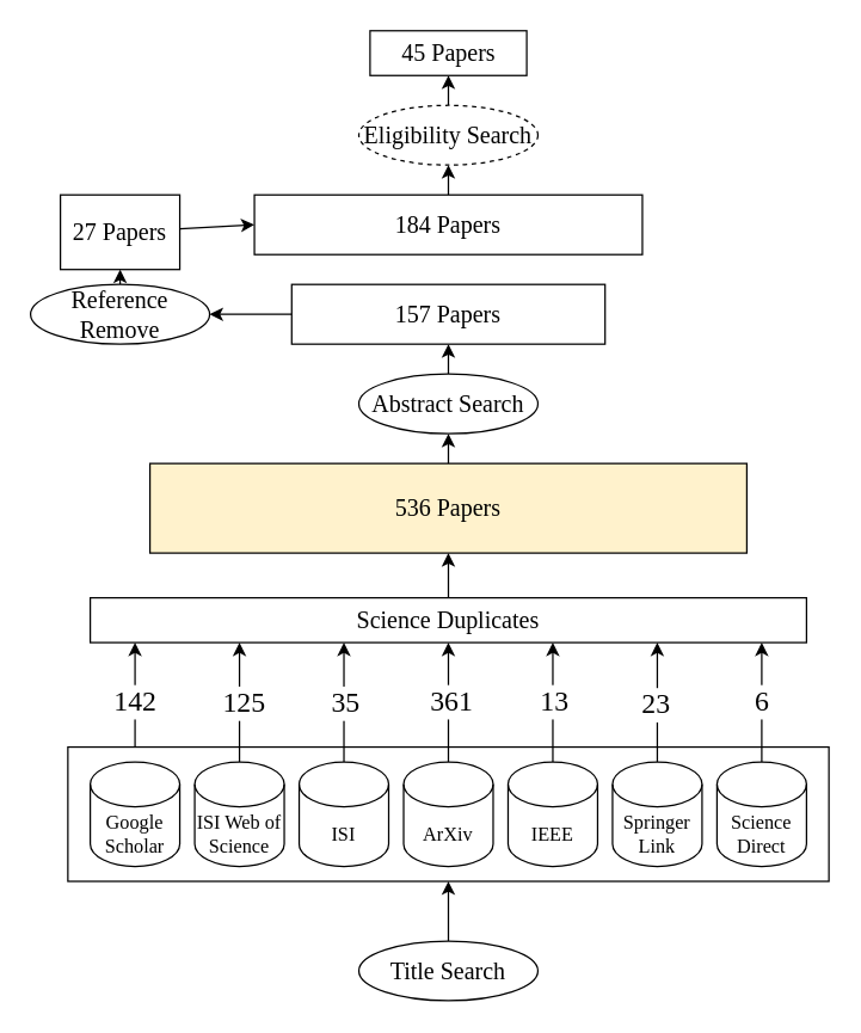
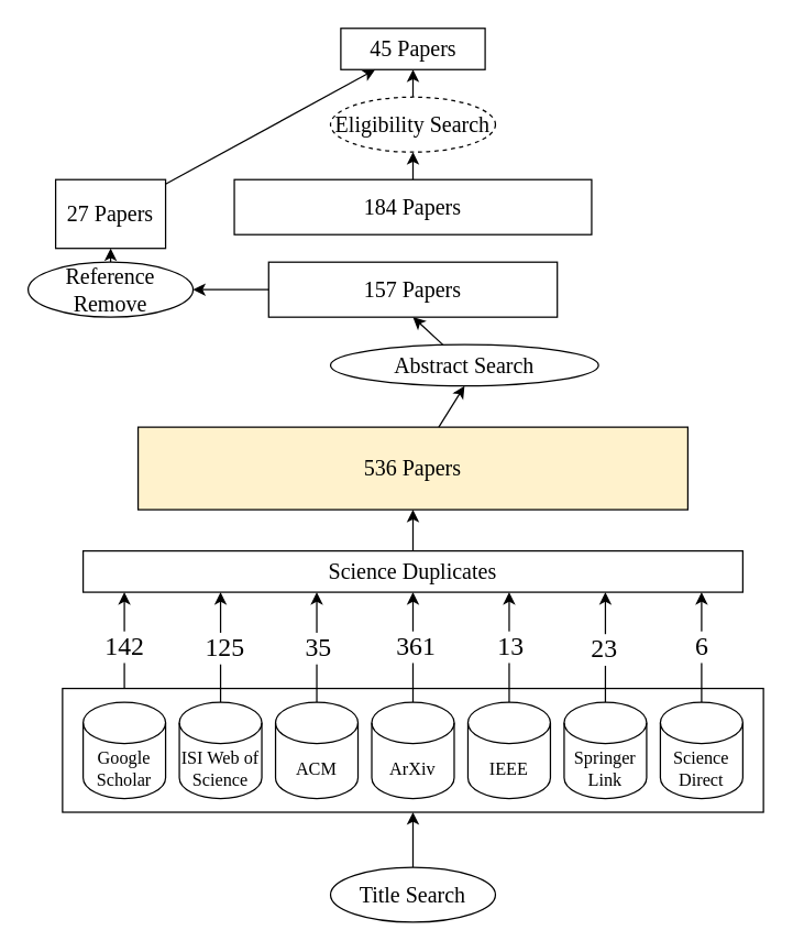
- <mxCell id="34" style="edgeStyle=none;rounded=0;orthogonalLoop=1;jettySize=auto;html=1;entryX=0;entryY=0.5;entryDx=0;entryDy=0;fontFamily=Cambria;fontSize=16;" edge="1" parent="1" source="35" target="37"><mxGeometry relative="1" as="geometry" /></mxCell>
+ <mxCell id="34" style="edgeStyle=none;rounded=0;orthogonalLoop=1;jettySize=auto;html=1;fontFamily=Cambria;fontSize=16;" edge="1" parent="1" source="35" target="40"><mxGeometry relative="1" as="geometry" /></mxCell>
- <mxCell id="29" value="Abstract Search" style="ellipse;whiteSpace=wrap;html=1;fontFamily=Cambria;fontSize=16;" vertex="1" parent="1"><mxGeometry x="240" y="250" width="120" height="40" as="geometry" /></mxCell>
+ <mxCell id="29" value="Abstract Search" style="ellipse;whiteSpace=wrap;html=1;fontFamily=Cambria;fontSize=16;" vertex="1" parent="1"><mxGeometry x="240" y="250" width="195" height="30" as="geometry" /></mxCell>
- <mxCell id="10" value="ISI" style="shape=cylinder3;whiteSpace=wrap;html=1;boundedLbl=1;backgroundOutline=1;size=15;fontFamily=Cambria;fontSize=13;" vertex="1" parent="1"><mxGeometry x="200" y="510" width="60" height="70" as="geometry" /></mxCell>
+ <mxCell id="10" value="ACM" style="shape=cylinder3;whiteSpace=wrap;html=1;boundedLbl=1;backgroundOutline=1;size=15;fontFamily=Cambria;fontSize=13;" vertex="1" parent="1"><mxGeometry x="200" y="510" width="60" height="70" as="geometry" /></mxCell>
